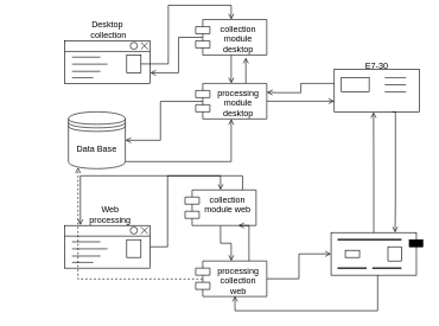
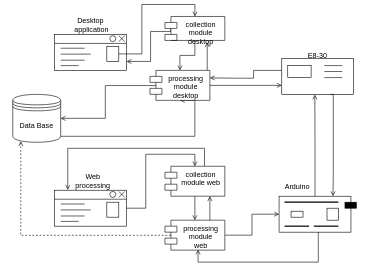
- <mxCell id="53" value="Desktop&lt;br&gt;&amp;nbsp;collection" style="text;html=1;strokeColor=none;fillColor=none;align=center;verticalAlign=middle;whiteSpace=wrap;rounded=0;" parent="40" vertex="1"><mxGeometry x="30" width="60" height="30" as="geometry" /></mxCell>
+ <mxCell id="53" value="Desktop&lt;br&gt;&amp;nbsp;application" style="text;html=1;strokeColor=none;fillColor=none;align=center;verticalAlign=middle;whiteSpace=wrap;rounded=0;" parent="40" vertex="1"><mxGeometry x="30" width="60" height="30" as="geometry" /></mxCell>
- <mxCell id="56" value="collection module desktop&lt;br&gt;" style="shape=module;align=left;spacingLeft=20;align=center;verticalAlign=top;whiteSpace=wrap;html=1;" vertex="1" parent="1"><mxGeometry x="274" y="20" width="100" height="50" as="geometry" /></mxCell>
+ <mxCell id="56" value="collection module desktop&lt;br&gt;" style="shape=module;align=left;spacingLeft=20;align=center;verticalAlign=top;whiteSpace=wrap;html=1;" vertex="1" parent="1"><mxGeometry x="274" y="20" width="100" height="40" as="geometry" /></mxCell>
- <mxCell id="16" value="E7-30" style="text;html=1;strokeColor=none;fillColor=none;align=center;verticalAlign=middle;whiteSpace=wrap;rounded=0;" parent="4" vertex="1"><mxGeometry x="30" width="60" height="30" as="geometry" /></mxCell>
+ <mxCell id="16" value="E8-30" style="text;html=1;strokeColor=none;fillColor=none;align=center;verticalAlign=middle;whiteSpace=wrap;rounded=0;" parent="4" vertex="1"><mxGeometry x="30" width="60" height="30" as="geometry" /></mxCell>
- <mxCell id="60" value="processing module&lt;br&gt;desktop&lt;br&gt;" style="shape=module;align=left;spacingLeft=20;align=center;verticalAlign=top;whiteSpace=wrap;html=1;" vertex="1" parent="1"><mxGeometry x="274" y="110" width="100" height="50" as="geometry" /></mxCell>
+ <mxCell id="60" value="processing module&lt;br&gt;desktop&lt;br&gt;" style="shape=module;align=left;spacingLeft=20;align=center;verticalAlign=top;whiteSpace=wrap;html=1;" vertex="1" parent="1"><mxGeometry x="249" y="110" width="100" height="50" as="geometry" /></mxCell>
- <mxCell id="3" value="Data Base" style="shape=datastore;whiteSpace=wrap;html=1;" parent="1" vertex="1"><mxGeometry x="95" y="150" width="80" height="80" as="geometry" /></mxCell>
+ <mxCell id="3" value="Data Base" style="shape=datastore;whiteSpace=wrap;html=1;" parent="1" vertex="1"><mxGeometry x="20" y="150" width="80" height="80" as="geometry" /></mxCell>
- <mxCell id="63" value="collection module web" style="shape=module;align=left;spacingLeft=20;align=center;verticalAlign=top;whiteSpace=wrap;html=1;" vertex="1" parent="1"><mxGeometry x="259" y="260" width="100" height="50" as="geometry" /></mxCell>
+ <mxCell id="63" value="collection module web" style="shape=module;align=left;spacingLeft=20;align=center;verticalAlign=top;whiteSpace=wrap;html=1;" vertex="1" parent="1"><mxGeometry x="274" y="270" width="100" height="50" as="geometry" /></mxCell>
+ <mxCell id="25" value="Arduino" style="text;html=1;strokeColor=none;fillColor=none;align=center;verticalAlign=middle;whiteSpace=wrap;rounded=0;" parent="17" vertex="1"><mxGeometry width="60" height="30" as="geometry" /></mxCell>
- <mxCell id="67" value="processing collection&lt;br&gt;web&lt;br&gt;" style="shape=module;align=left;spacingLeft=20;align=center;verticalAlign=top;whiteSpace=wrap;html=1;" vertex="1" parent="1"><mxGeometry x="274" y="360" width="100" height="50" as="geometry" /></mxCell>
+ <mxCell id="67" value="processing module&lt;br&gt;web&lt;br&gt;" style="shape=module;align=left;spacingLeft=20;align=center;verticalAlign=top;whiteSpace=wrap;html=1;" vertex="1" parent="1"><mxGeometry x="274" y="360" width="100" height="50" as="geometry" /></mxCell>
